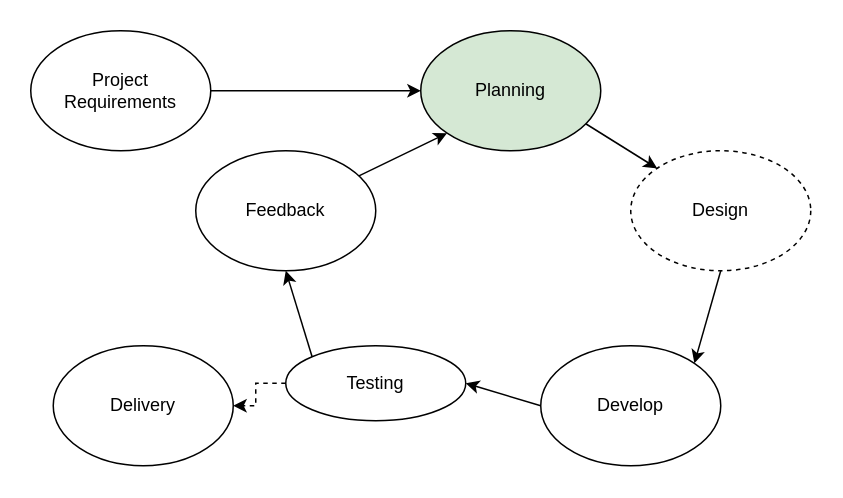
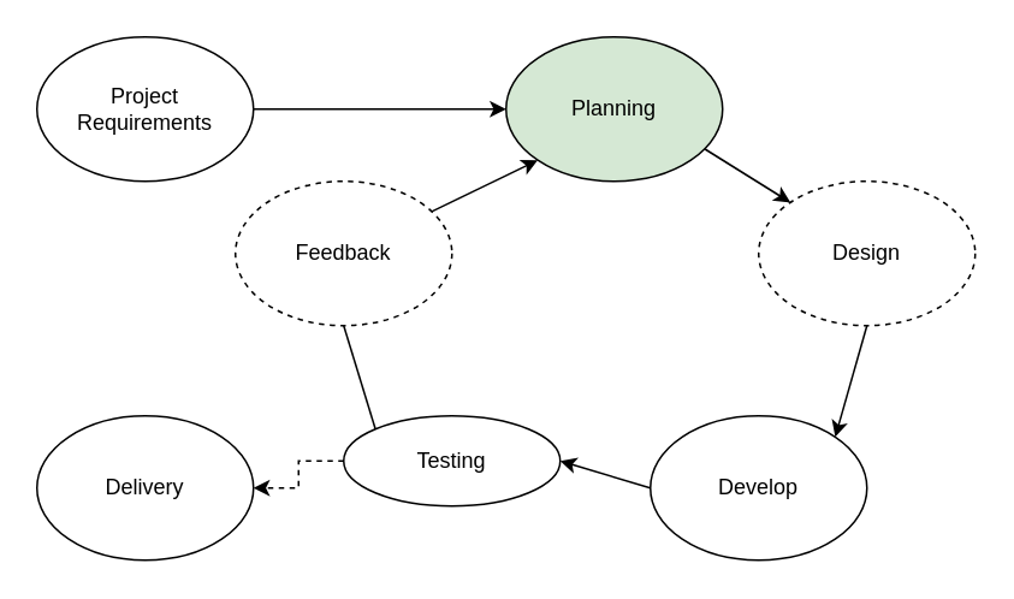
- <mxCell id="6" value="Feedback" style="ellipse;whiteSpace=wrap;html=1;" vertex="1" parent="1"><mxGeometry x="130" y="100" width="120" height="80" as="geometry" /></mxCell>
+ <mxCell id="6" value="Feedback" style="ellipse;whiteSpace=wrap;html=1;dashed=1;" vertex="1" parent="1"><mxGeometry x="130" y="100" width="120" height="80" as="geometry" /></mxCell>
- <mxCell id="10" value="" style="endArrow=classic;html=1;rounded=0;entryX=0.5;entryY=1;entryDx=0;entryDy=0;exitX=0;exitY=0;exitDx=0;exitDy=0;" edge="1" parent="1" source="8" target="6"><mxGeometry width="50" height="50" relative="1" as="geometry"><mxPoint x="290" y="280" as="sourcePoint" /><mxPoint x="348" y="220" as="targetPoint" /></mxGeometry></mxCell>
+ <mxCell id="10" value="" style="endArrow=none;html=1;rounded=0;entryX=0.5;entryY=1;entryDx=0;entryDy=0;exitX=0;exitY=0;exitDx=0;exitDy=0;" edge="1" parent="1" source="8" target="6"><mxGeometry width="50" height="50" relative="1" as="geometry"><mxPoint x="290" y="280" as="sourcePoint" /><mxPoint x="348" y="220" as="targetPoint" /></mxGeometry></mxCell>
- <mxCell id="13" value="Delivery" style="ellipse;whiteSpace=wrap;html=1;" vertex="1" parent="1"><mxGeometry x="35" y="230" width="120" height="80" as="geometry" /></mxCell>
+ <mxCell id="13" value="Delivery" style="ellipse;whiteSpace=wrap;html=1;" vertex="1" parent="1"><mxGeometry x="20" y="230" width="120" height="80" as="geometry" /></mxCell>
